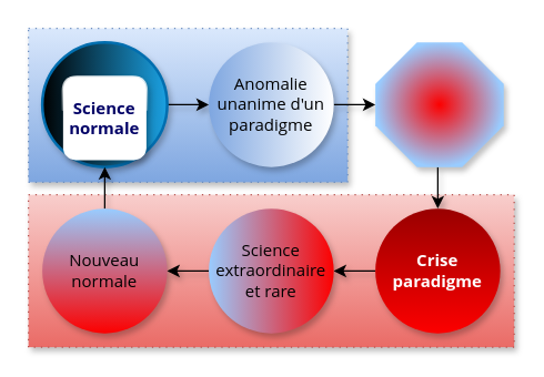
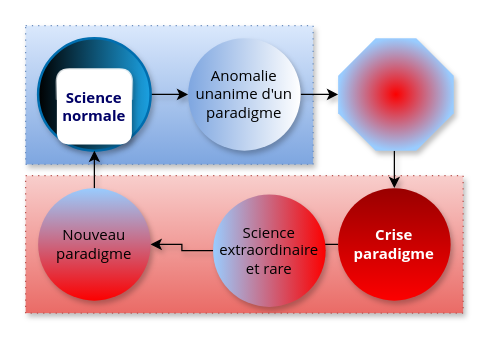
- <mxCell id="14" value="Nouveau normale" style="ellipse;whiteSpace=wrap;html=1;aspect=fixed;shadow=1;fontStyle=0;labelBorderColor=none;fontFamily=Open Sans;fillColor=#FC0000;strokeColor=none;gradientColor=#99CCFF;gradientDirection=north;perimeterSpacing=0;" parent="1" vertex="1"><mxGeometry x="30" y="150" width="90" height="90" as="geometry" /></mxCell>
+ <mxCell id="14" value="Nouveau paradigme" style="ellipse;whiteSpace=wrap;html=1;aspect=fixed;shadow=1;fontStyle=0;labelBorderColor=none;fontFamily=Open Sans;fillColor=#FC0000;strokeColor=none;gradientColor=#99CCFF;gradientDirection=north;perimeterSpacing=0;" parent="1" vertex="1"><mxGeometry x="30" y="150" width="90" height="90" as="geometry" /></mxCell>
- <mxCell id="17" value="Science extraordinaire et rare" style="ellipse;whiteSpace=wrap;html=1;aspect=fixed;shadow=1;fontStyle=0;labelBorderColor=none;fontFamily=Open Sans;fillColor=#99CCFF;strokeColor=none;gradientColor=#FC0000;gradientDirection=east;" parent="1" vertex="1"><mxGeometry x="150" y="150" width="90" height="90" as="geometry" /></mxCell>
+ <mxCell id="17" value="Science extraordinaire et rare" style="ellipse;whiteSpace=wrap;html=1;aspect=fixed;shadow=1;fontStyle=0;labelBorderColor=none;fontFamily=Open Sans;fillColor=#99CCFF;strokeColor=none;gradientColor=#FC0000;gradientDirection=east;" parent="1" vertex="1"><mxGeometry x="170" y="155" width="90" height="90" as="geometry" /></mxCell>
